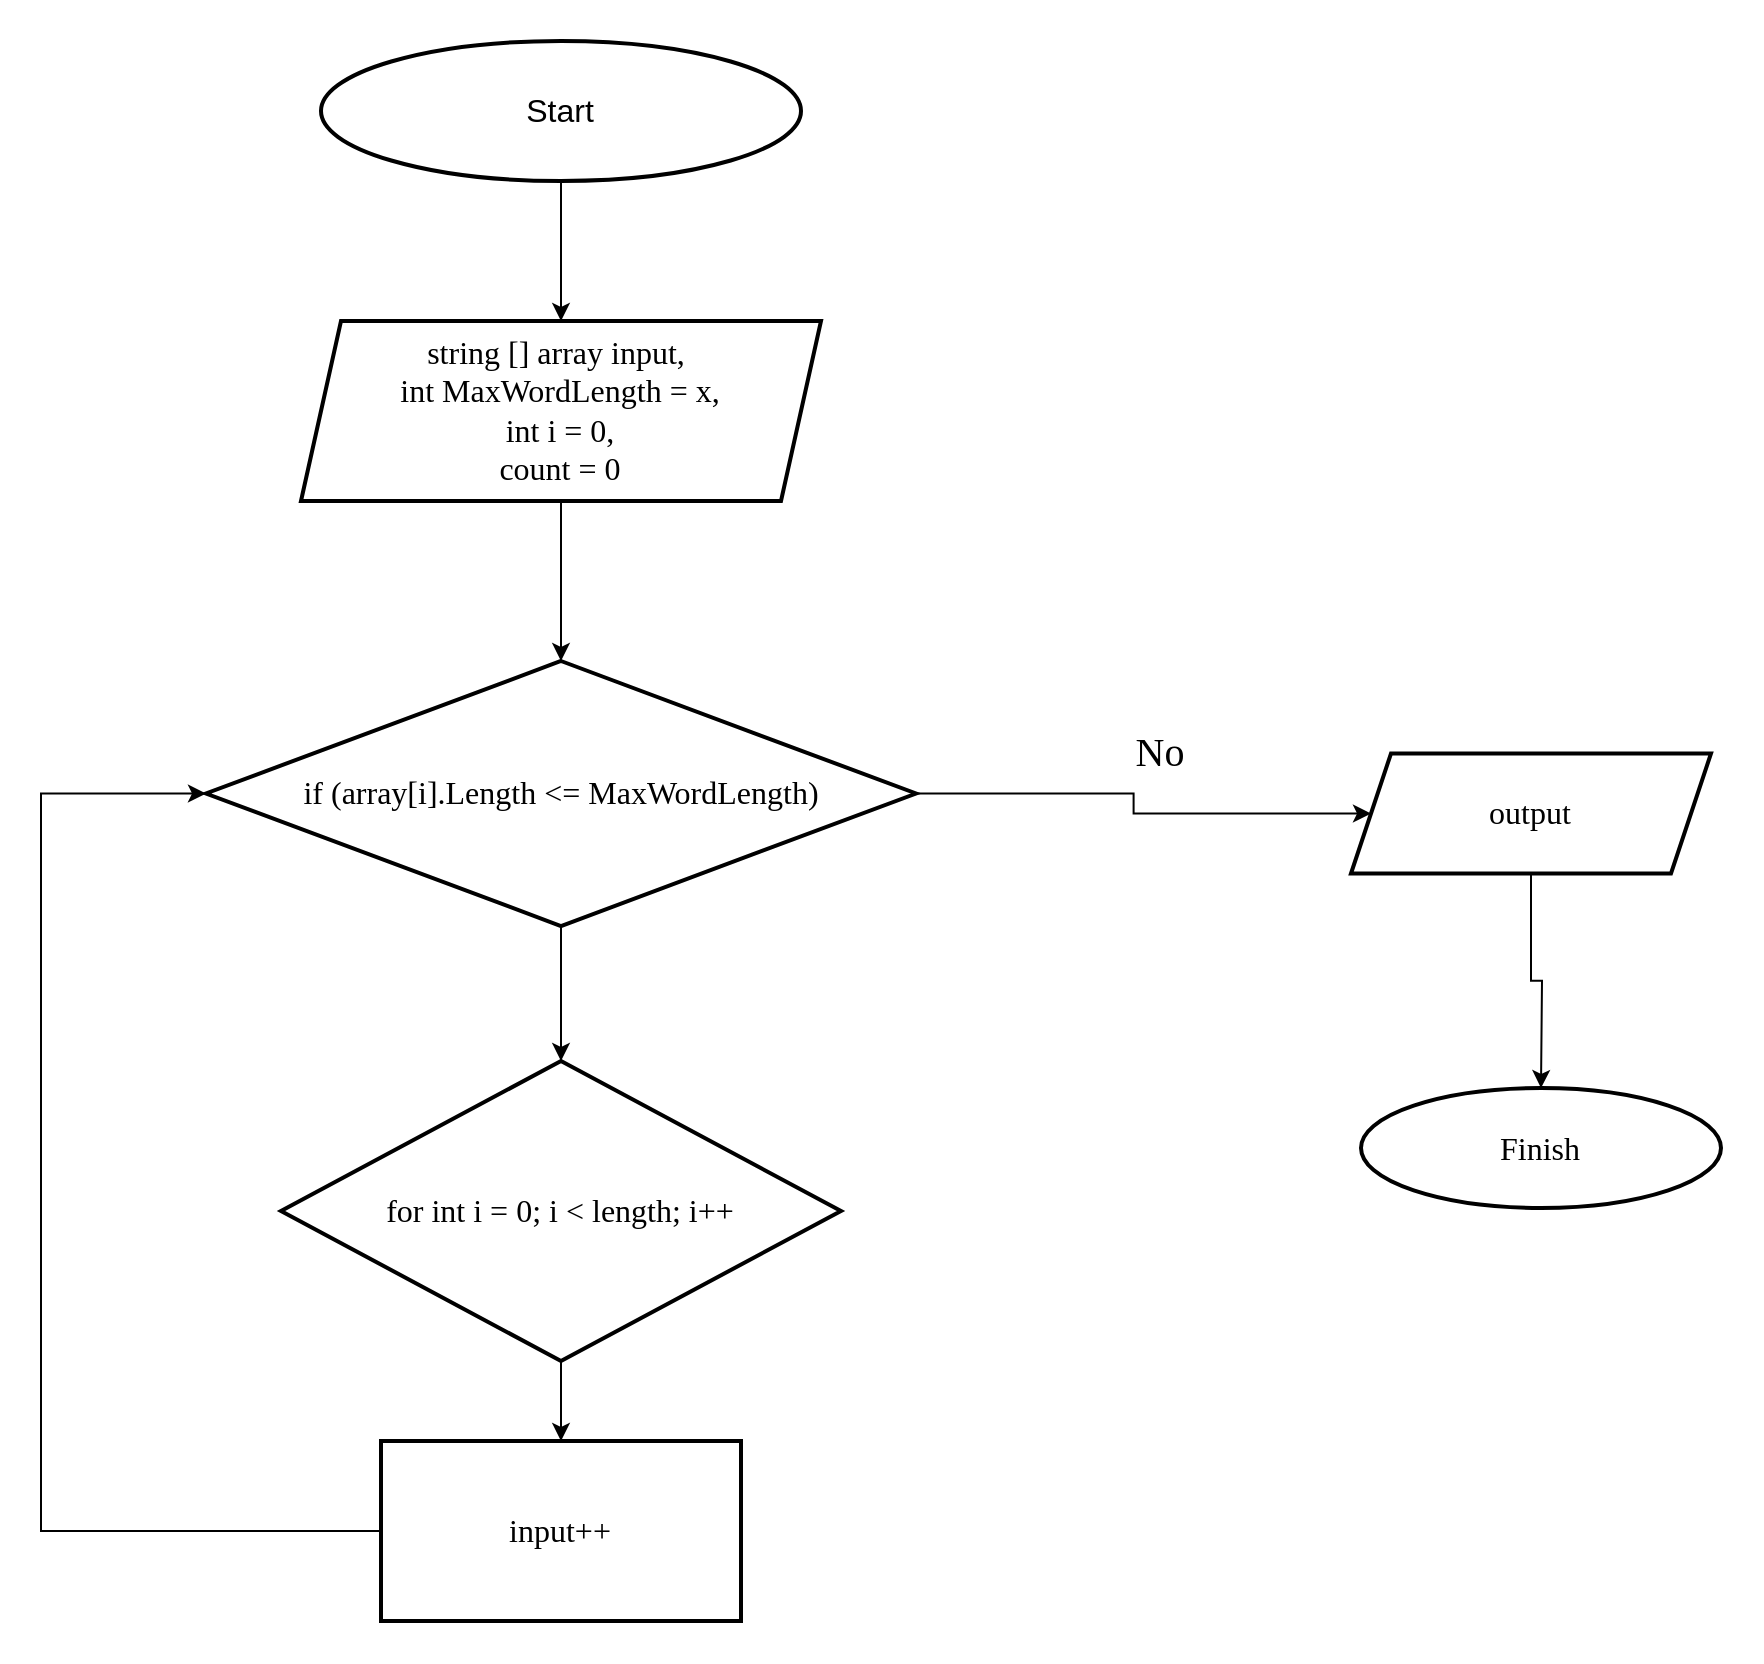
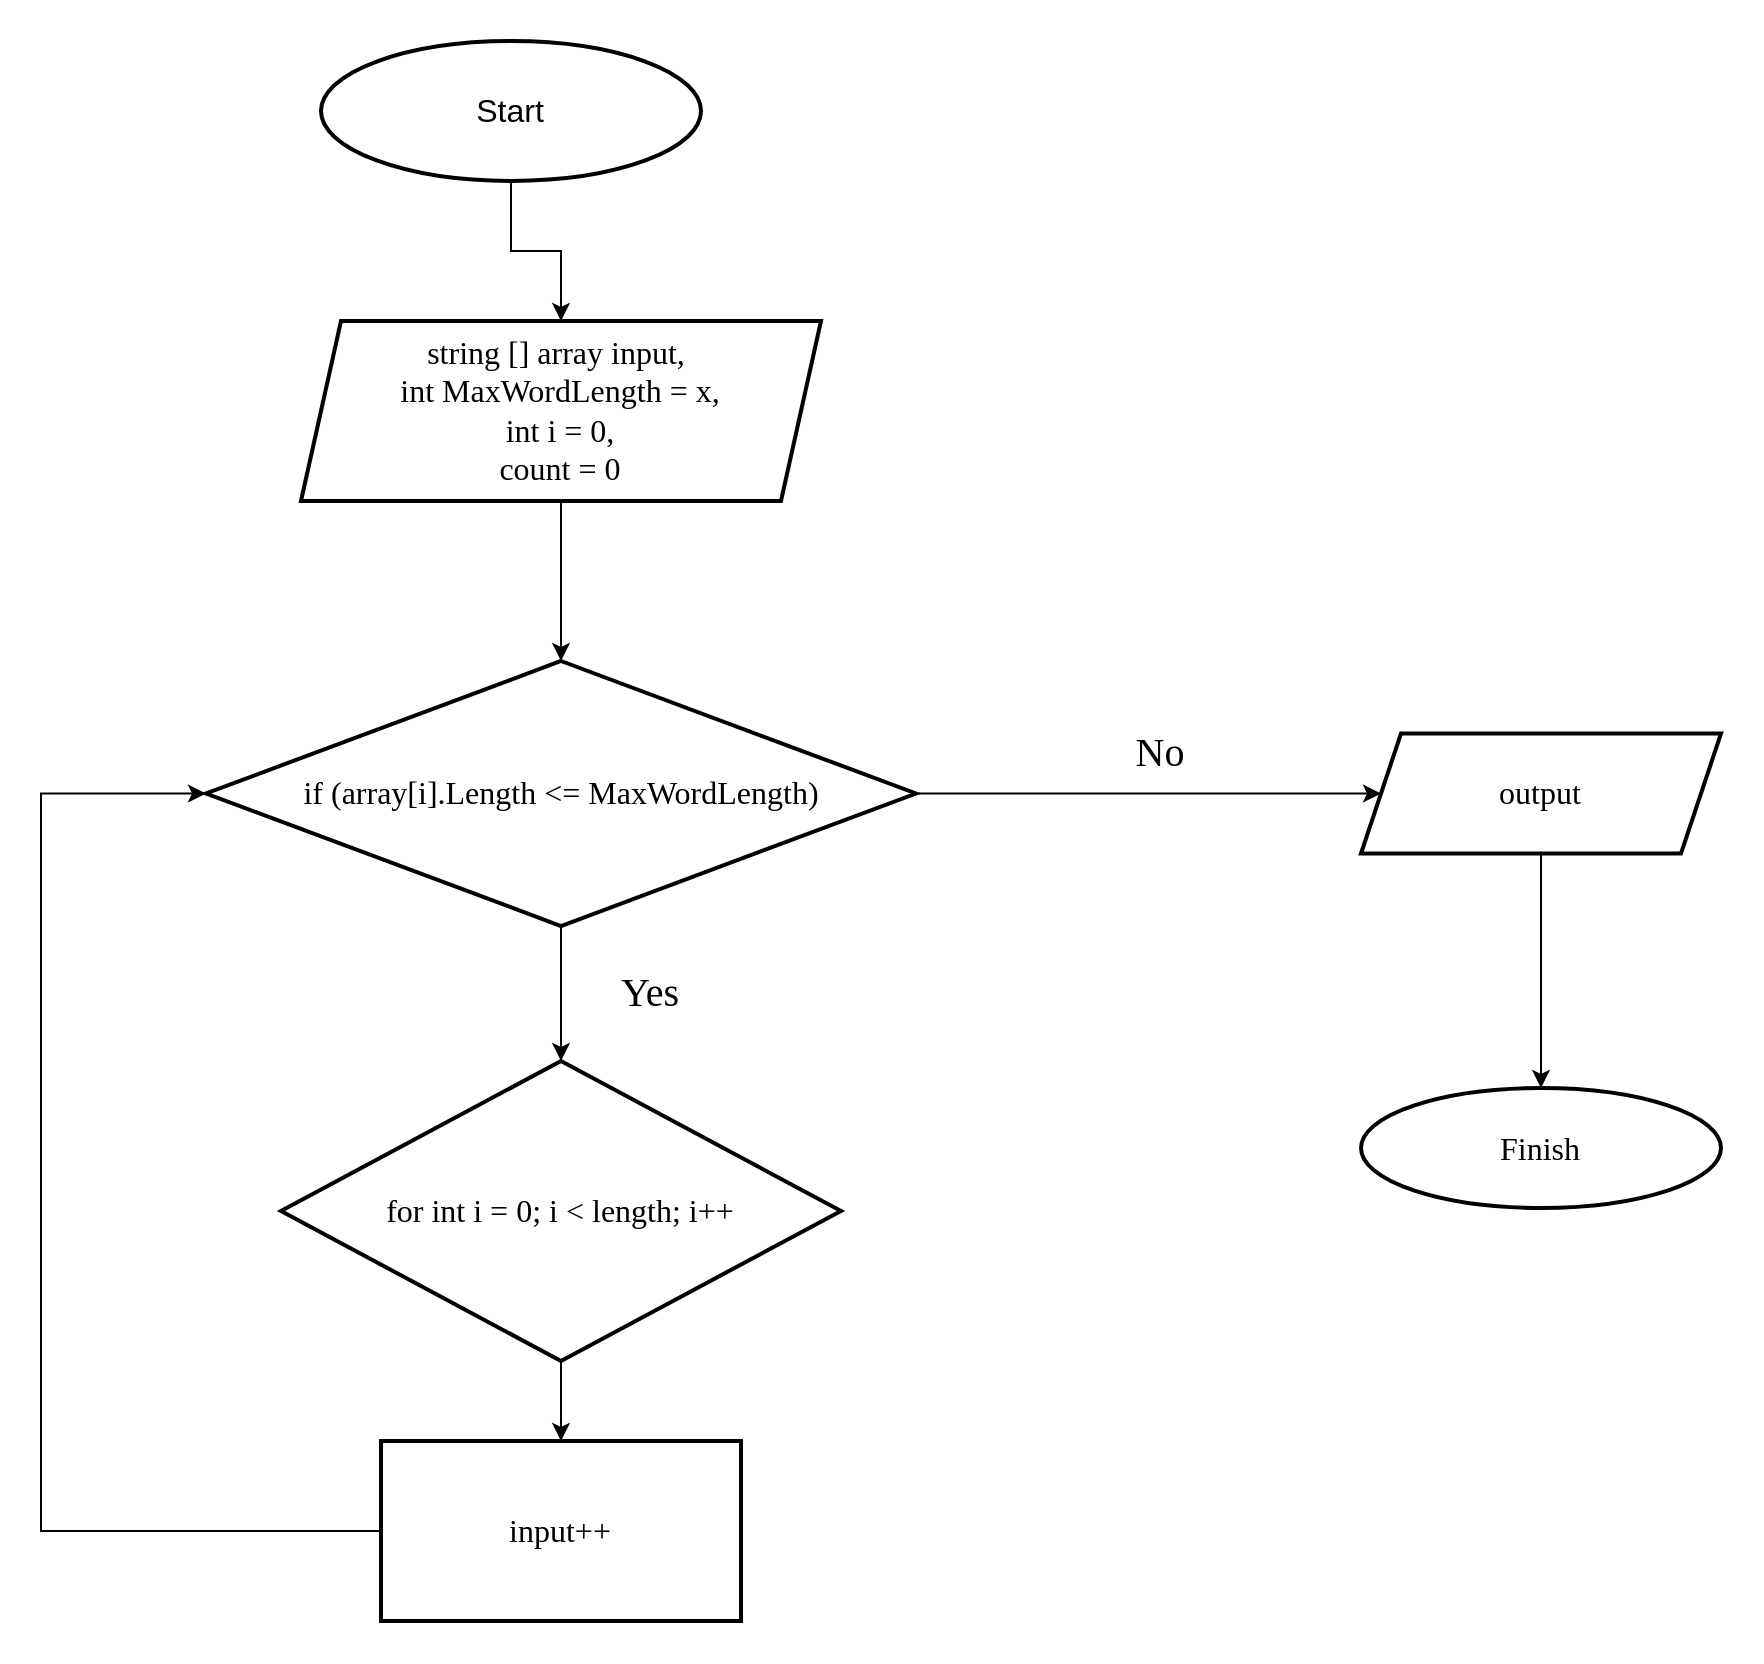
- <mxCell id="3" value="&lt;font style=&quot;font-size: 16px;&quot;&gt;Start&lt;/font&gt;" style="strokeWidth=2;html=1;shape=mxgraph.flowchart.start_1;whiteSpace=wrap;" parent="1" vertex="1"><mxGeometry x="160" y="20" width="240" height="70" as="geometry" /></mxCell>
+ <mxCell id="3" value="&lt;font style=&quot;font-size: 16px;&quot;&gt;Start&lt;/font&gt;" style="strokeWidth=2;html=1;shape=mxgraph.flowchart.start_1;whiteSpace=wrap;" parent="1" vertex="1"><mxGeometry x="160" y="20" width="190" height="70" as="geometry" /></mxCell>
- <mxCell id="10" value="&lt;font face=&quot;Times New Roman&quot; style=&quot;font-size: 16px;&quot;&gt;output&lt;/font&gt;" style="shape=parallelogram;perimeter=parallelogramPerimeter;whiteSpace=wrap;html=1;fixedSize=1;strokeWidth=2;" parent="1" vertex="1"><mxGeometry x="675" y="376.25" width="180" height="60" as="geometry" /></mxCell>
+ <mxCell id="10" value="&lt;font face=&quot;Times New Roman&quot; style=&quot;font-size: 16px;&quot;&gt;output&lt;/font&gt;" style="shape=parallelogram;perimeter=parallelogramPerimeter;whiteSpace=wrap;html=1;fixedSize=1;strokeWidth=2;" parent="1" vertex="1"><mxGeometry x="680" y="366.25" width="180" height="60" as="geometry" /></mxCell>
+ <mxCell id="6" value="&lt;font style=&quot;font-size: 20px;&quot;&gt;Yes&lt;/font&gt;" style="text;html=1;strokeColor=none;fillColor=none;align=center;verticalAlign=middle;whiteSpace=wrap;rounded=0;fontFamily=Times New Roman;fontSize=16;" parent="1" vertex="1"><mxGeometry x="295" y="480" width="60" height="30" as="geometry" /></mxCell>
